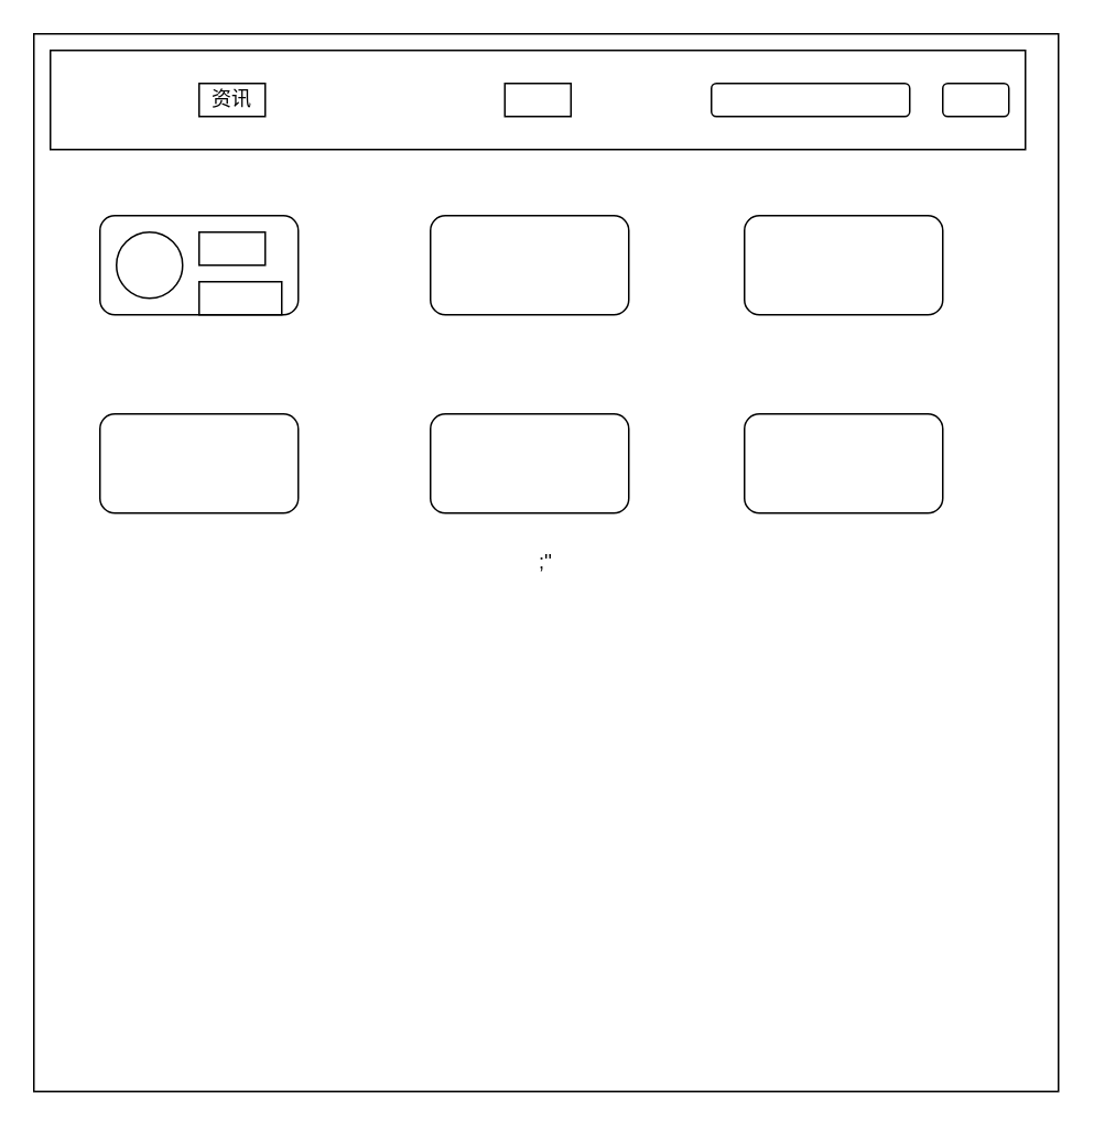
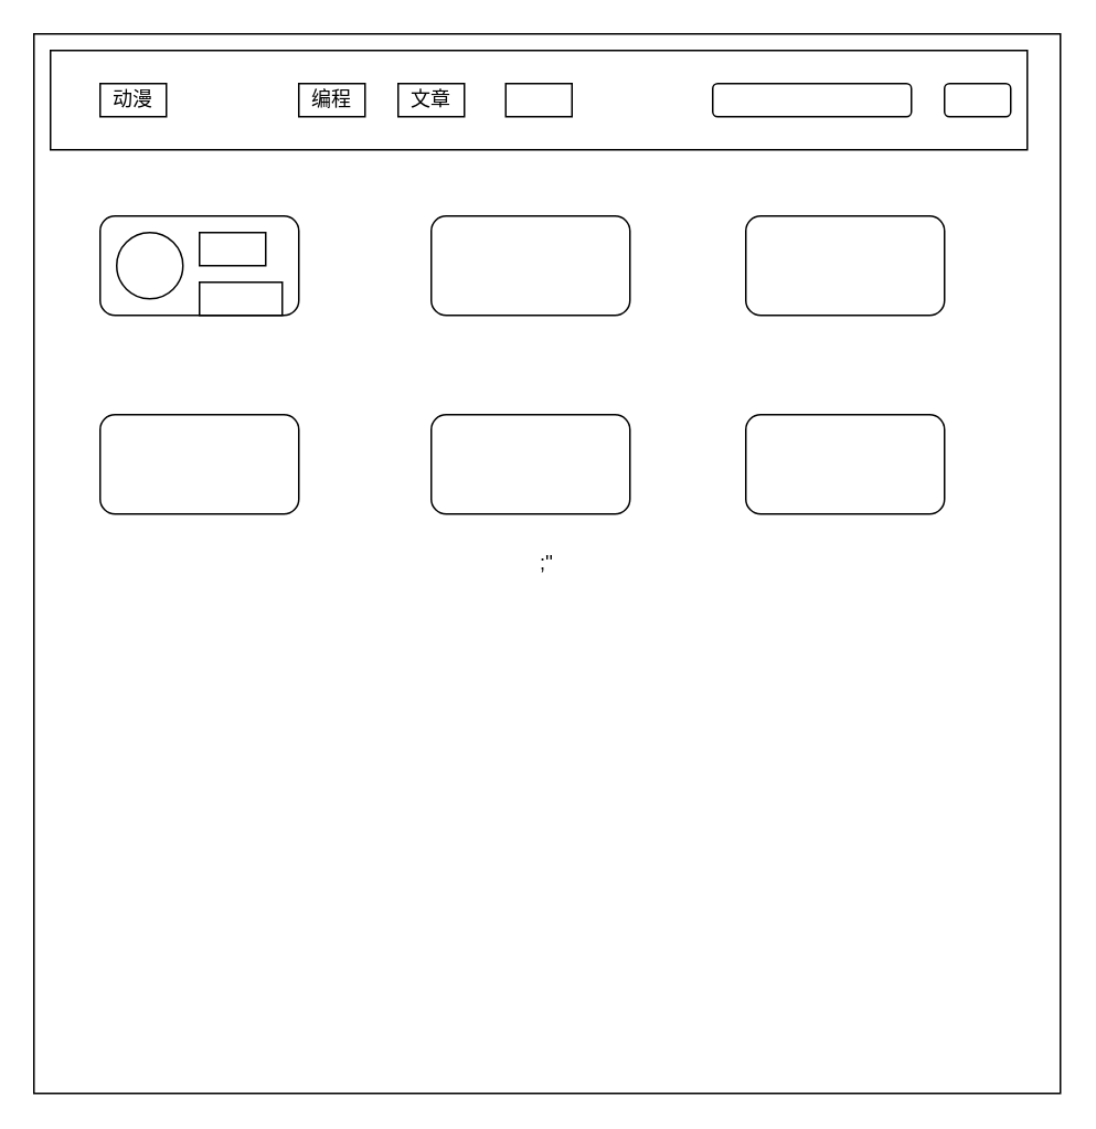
+ <mxCell id="12" value="动漫" style="rounded=0;whiteSpace=wrap;html=1;" vertex="1" parent="1"><mxGeometry x="60" y="50" width="40" height="20" as="geometry" /></mxCell>
- <mxCell id="13" value="资讯" style="rounded=0;whiteSpace=wrap;html=1;" vertex="1" parent="1"><mxGeometry x="120" y="50" width="40" height="20" as="geometry" /></mxCell>
+ <mxCell id="14" value="编程" style="rounded=0;whiteSpace=wrap;html=1;" vertex="1" parent="1"><mxGeometry x="180" y="50" width="40" height="20" as="geometry" /></mxCell>
+ <mxCell id="15" value="文章" style="rounded=0;whiteSpace=wrap;html=1;" vertex="1" parent="1"><mxGeometry x="240" y="50" width="40" height="20" as="geometry" /></mxCell>
